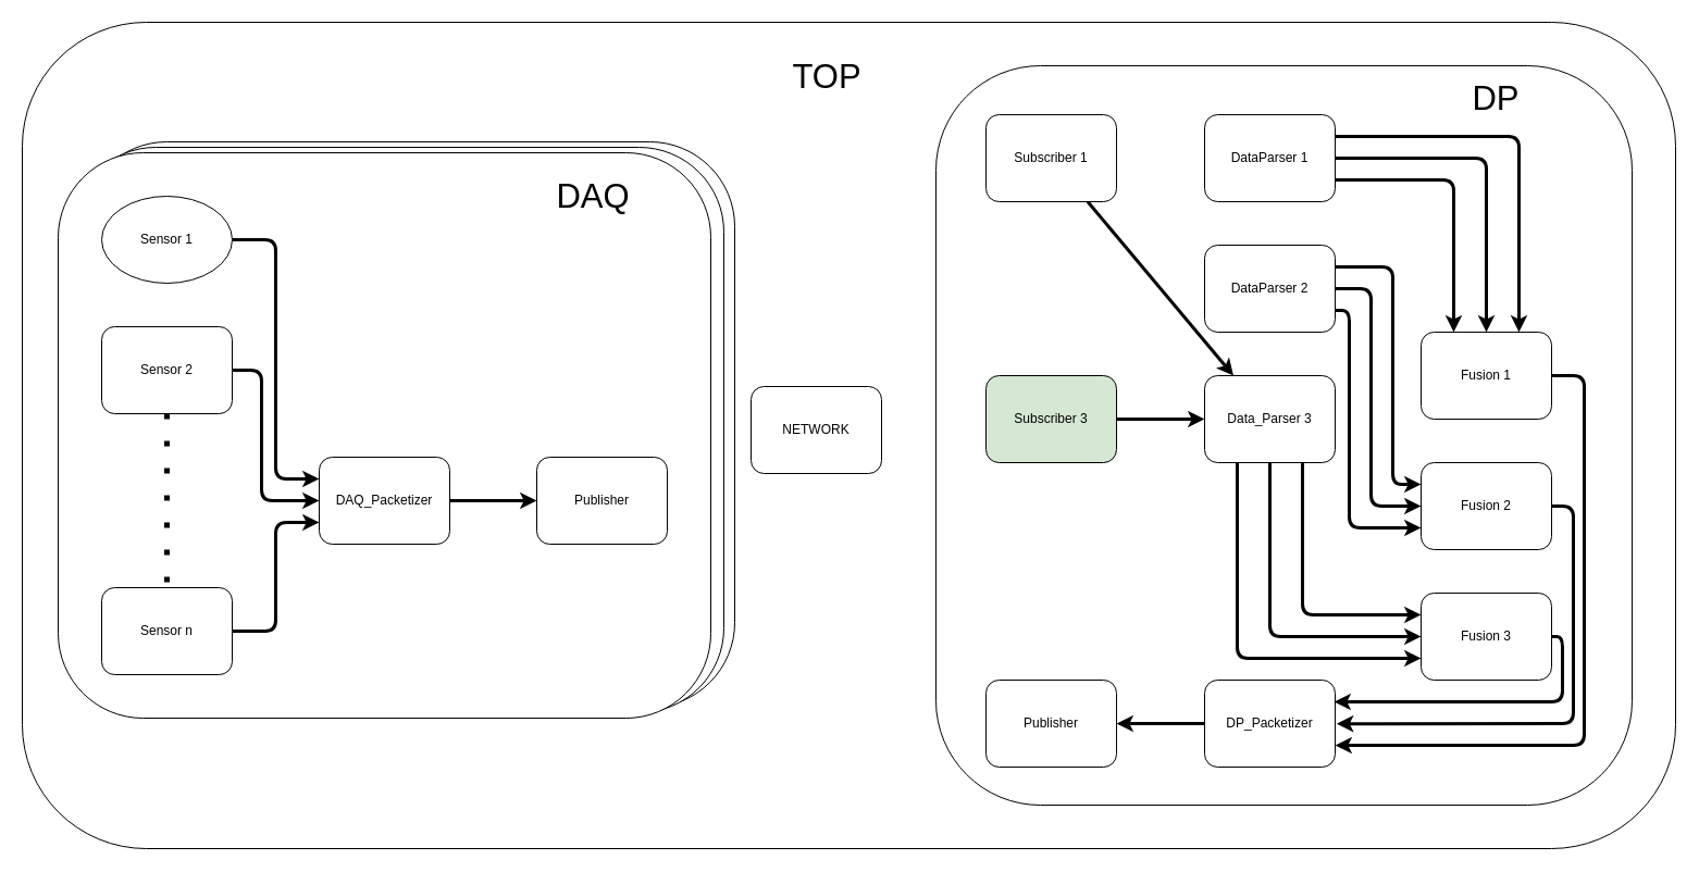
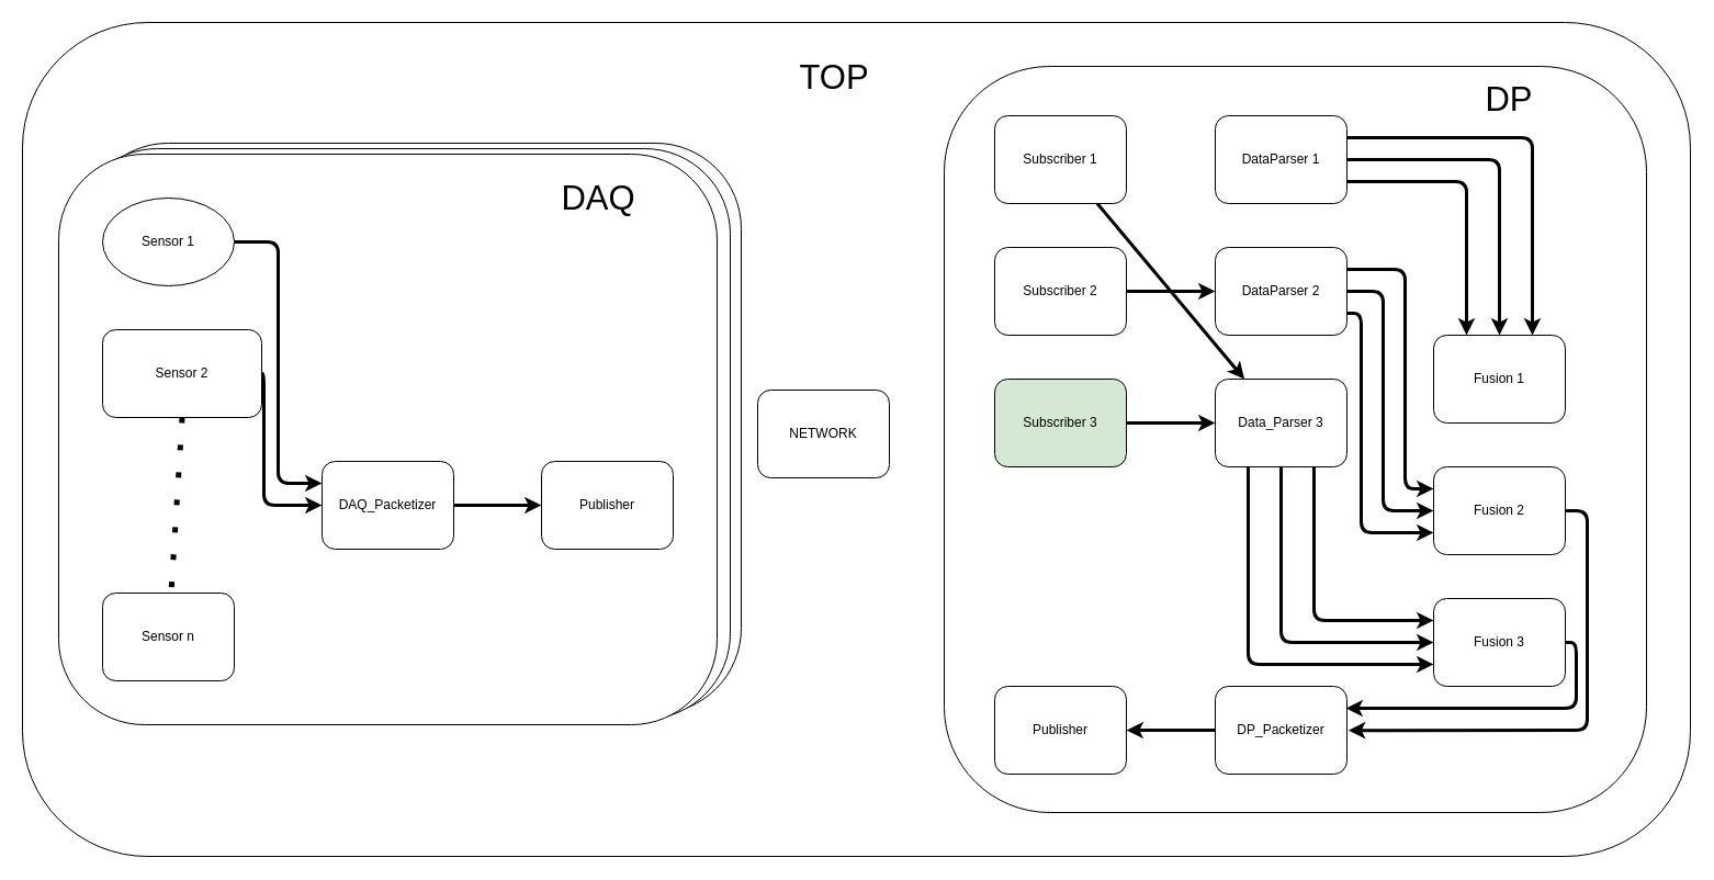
+ <mxCell id="20" value="Subscriber 2" style="rounded=1;whiteSpace=wrap;html=1;strokeWidth=1;" parent="1" vertex="1"><mxGeometry x="906" y="225" width="120" height="80" as="geometry" /></mxCell>
+ <mxCell id="19" value="" style="edgeStyle=none;html=1;strokeWidth=3;" parent="1" source="20" target="30" edge="1"><mxGeometry relative="1" as="geometry" /></mxCell>
- <mxCell id="11" value="Sensor 2" style="rounded=1;whiteSpace=wrap;html=1;strokeWidth=1;" parent="1" vertex="1"><mxGeometry x="93" y="300" width="120" height="80" as="geometry" /></mxCell>
+ <mxCell id="11" value="Sensor 2" style="rounded=1;whiteSpace=wrap;html=1;strokeWidth=1;" parent="1" vertex="1"><mxGeometry x="93" y="300" width="145" height="80" as="geometry" /></mxCell>
- <mxCell id="12" style="edgeStyle=none;html=1;exitX=1;exitY=0.5;exitDx=0;exitDy=0;entryX=0;entryY=0.75;entryDx=0;entryDy=0;strokeWidth=3;" parent="1" source="13" target="15" edge="1"><mxGeometry relative="1" as="geometry"><Array as="points"><mxPoint x="253" y="580" /><mxPoint x="253" y="480" /></Array></mxGeometry></mxCell>
- <mxCell id="38" style="edgeStyle=none;html=1;exitX=1;exitY=0.5;exitDx=0;exitDy=0;entryX=1;entryY=0.75;entryDx=0;entryDy=0;strokeWidth=3;" parent="1" source="39" target="37" edge="1"><mxGeometry relative="1" as="geometry"><Array as="points"><mxPoint x="1456" y="345" /><mxPoint x="1456" y="685" /></Array></mxGeometry></mxCell>
